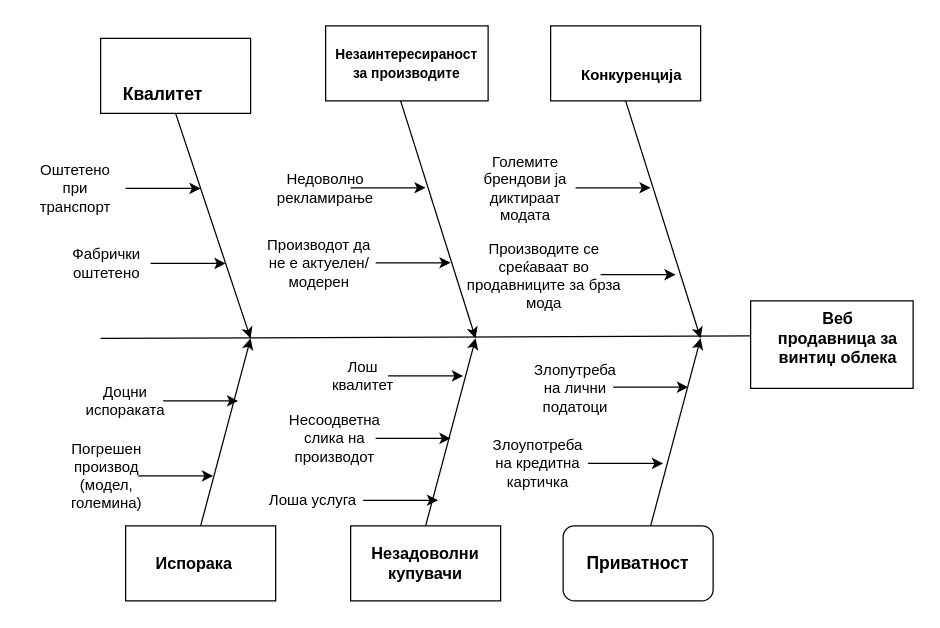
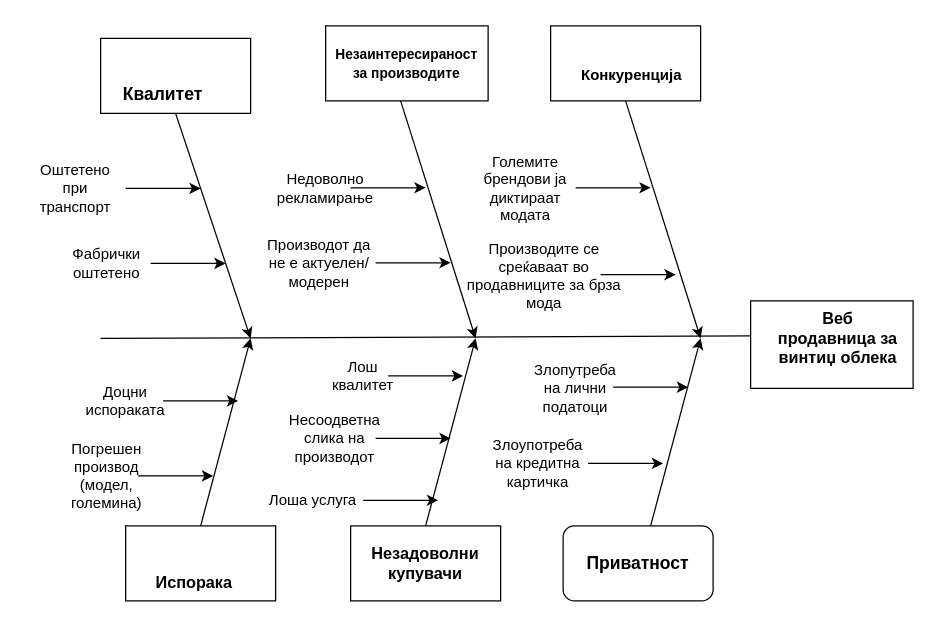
- <mxCell id="29" value="&lt;font style=&quot;font-size: 13px&quot;&gt;&lt;b&gt;Испорака&lt;/b&gt;&lt;/font&gt;" style="text;html=1;strokeColor=none;fillColor=none;align=center;verticalAlign=middle;whiteSpace=wrap;rounded=0;" vertex="1" parent="1"><mxGeometry x="130" y="440" width="50" height="20" as="geometry" /></mxCell>
+ <mxCell id="29" value="&lt;font style=&quot;font-size: 13px&quot;&gt;&lt;b&gt;Испорака&lt;/b&gt;&lt;/font&gt;" style="text;html=1;strokeColor=none;fillColor=none;align=center;verticalAlign=middle;whiteSpace=wrap;rounded=0;" vertex="1" parent="1"><mxGeometry x="130" y="455" width="50" height="20" as="geometry" /></mxCell>
